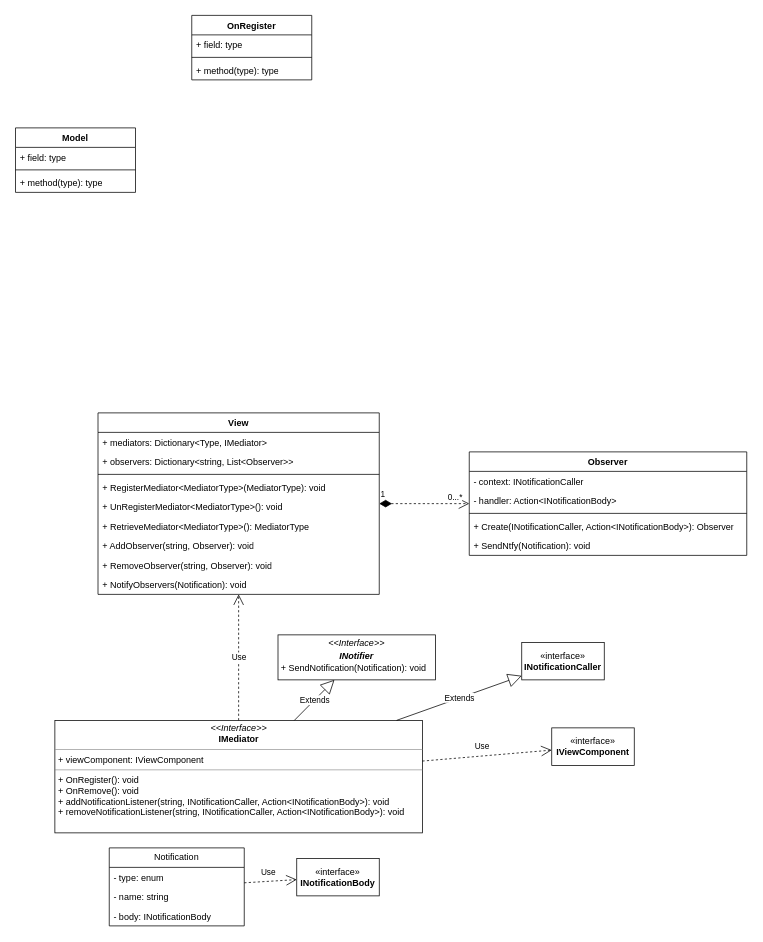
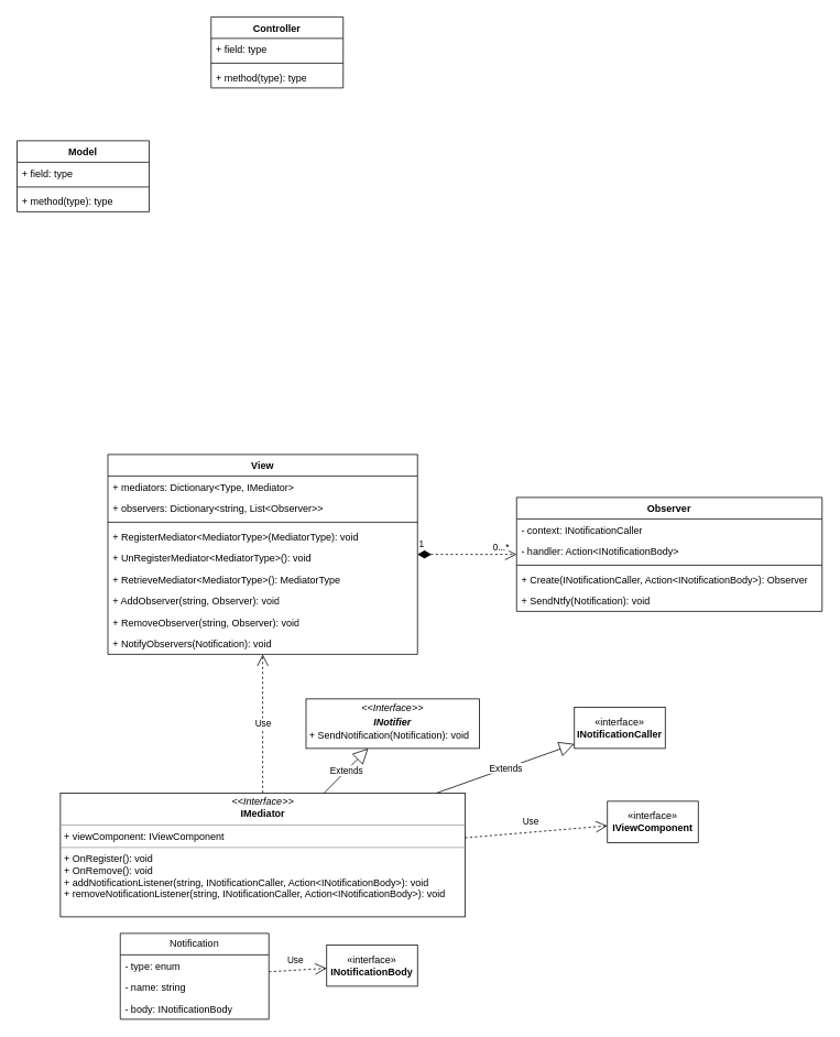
- <mxCell id="16" value="OnRegister" style="swimlane;fontStyle=1;align=center;verticalAlign=top;childLayout=stackLayout;horizontal=1;startSize=26;horizontalStack=0;resizeParent=1;resizeParentMax=0;resizeLast=0;collapsible=1;marginBottom=0;whiteSpace=wrap;html=1;" vertex="1" parent="1"><mxGeometry x="255" y="20" width="160" height="86" as="geometry" /></mxCell>
+ <mxCell id="16" value="Controller" style="swimlane;fontStyle=1;align=center;verticalAlign=top;childLayout=stackLayout;horizontal=1;startSize=26;horizontalStack=0;resizeParent=1;resizeParentMax=0;resizeLast=0;collapsible=1;marginBottom=0;whiteSpace=wrap;html=1;" vertex="1" parent="1"><mxGeometry x="255" y="20" width="160" height="86" as="geometry" /></mxCell>
